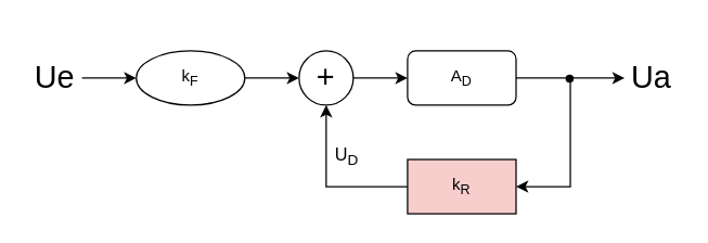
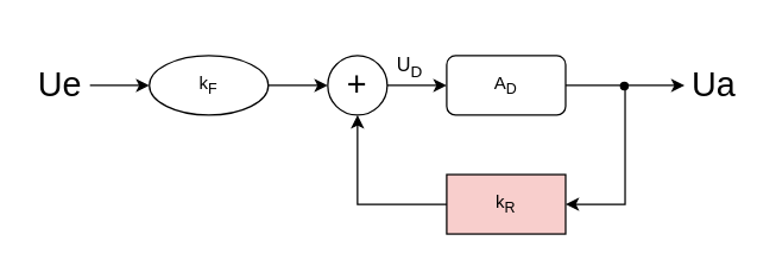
- <mxCell id="15" value="&lt;font style=&quot;font-size: 13px&quot;&gt;U&lt;sub&gt;D&lt;/sub&gt;&lt;/font&gt;" style="text;html=1;align=center;verticalAlign=middle;resizable=0;points=[];autosize=1;strokeColor=none;fillColor=none;fontSize=23;" vertex="1" parent="1"><mxGeometry x="240" y="90" width="30" height="40" as="geometry" /></mxCell>
+ <mxCell id="15" value="&lt;font style=&quot;font-size: 13px&quot;&gt;U&lt;sub&gt;D&lt;/sub&gt;&lt;/font&gt;" style="text;html=1;align=center;verticalAlign=middle;resizable=0;points=[];autosize=1;strokeColor=none;fillColor=none;fontSize=23;" vertex="1" parent="1"><mxGeometry x="260" y="20" width="30" height="40" as="geometry" /></mxCell>
